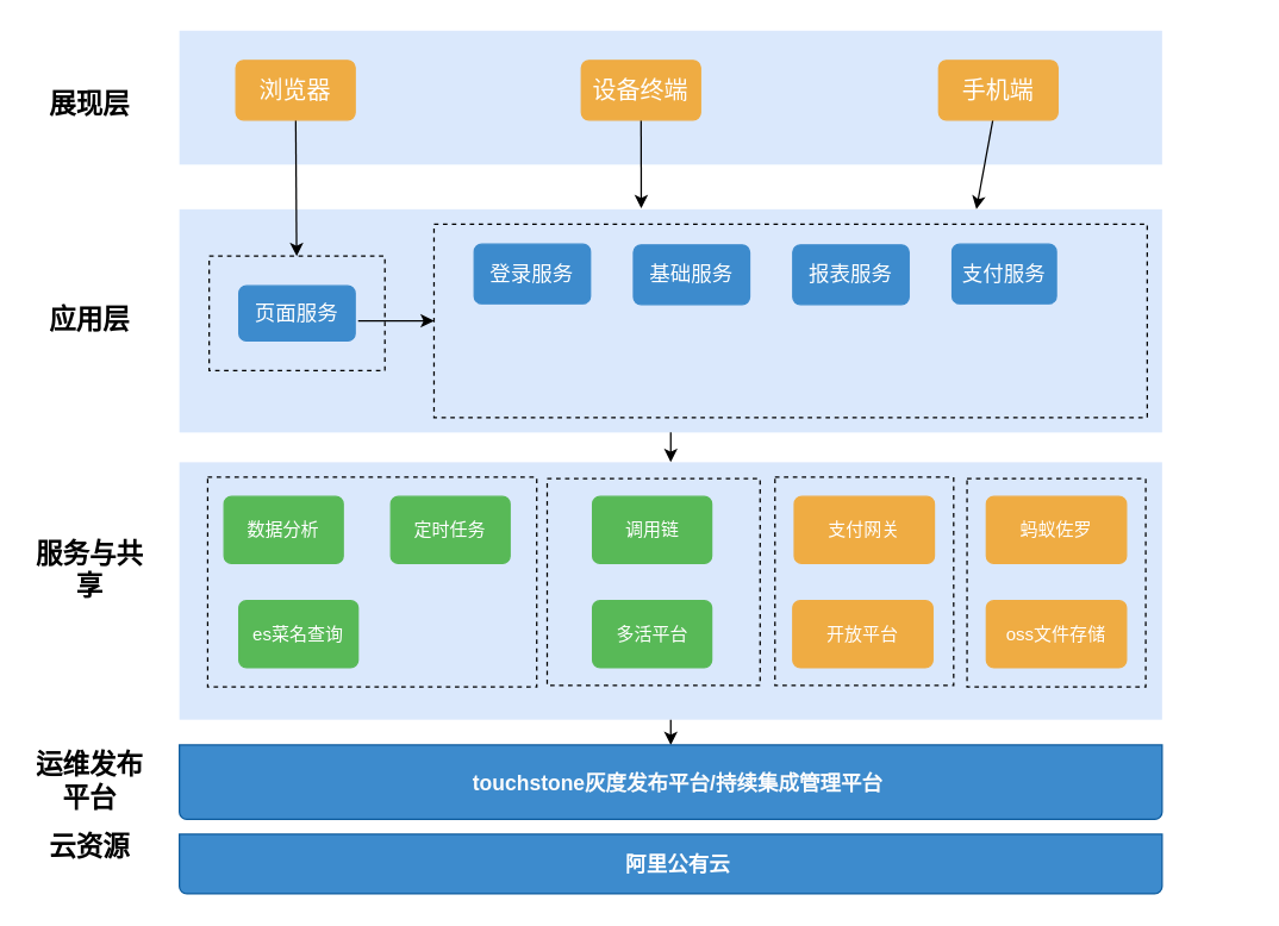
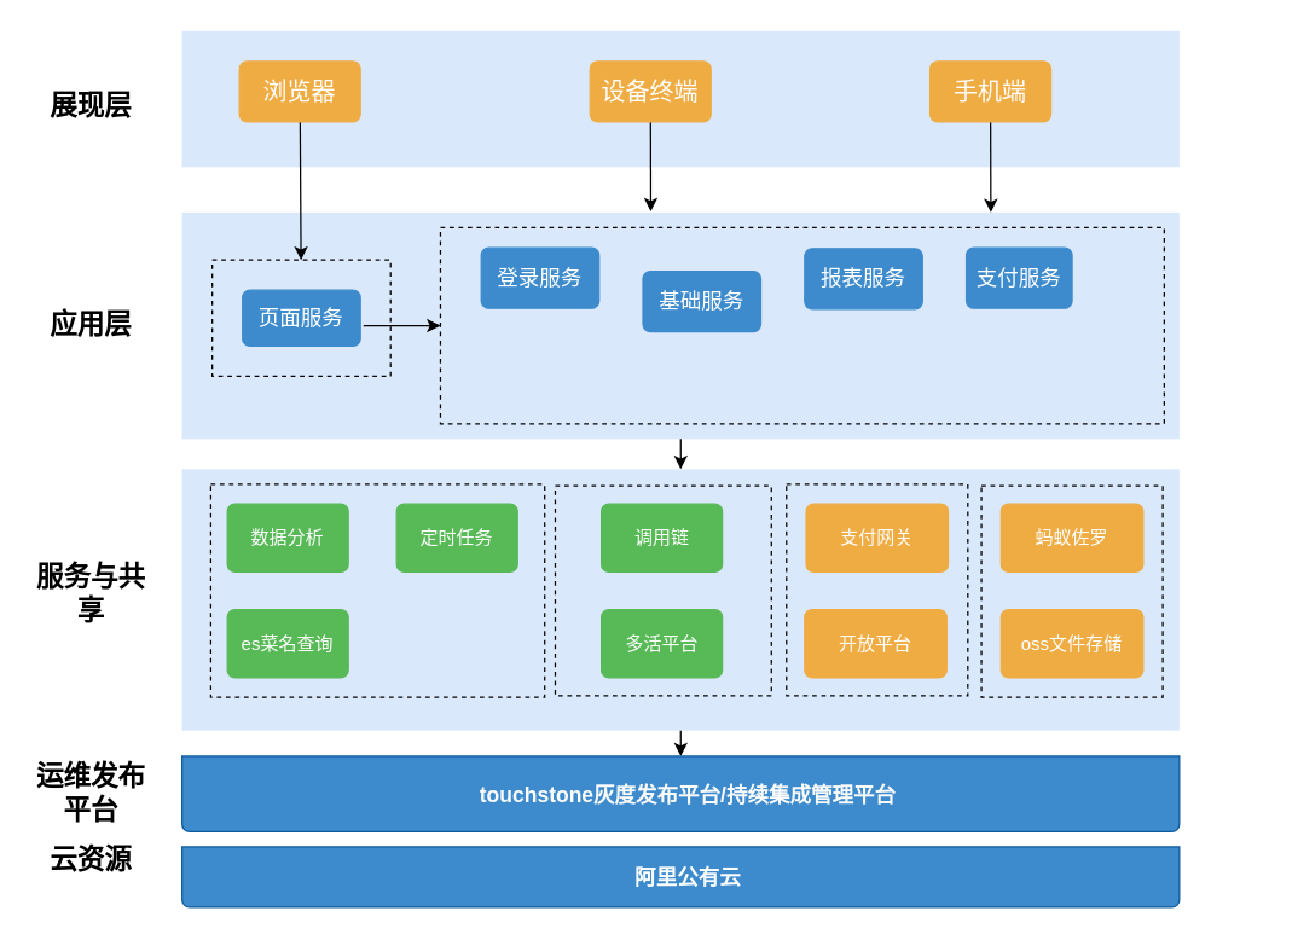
- <mxCell id="16" value="手机端" style="html=1;shadow=0;dashed=0;shape=mxgraph.bootstrap.rrect;rSize=5;fillColor=#EFAC43;align=center;strokeColor=#EFAC43;fontColor=#ffffff;fontSize=16;whiteSpace=wrap;" parent="1" vertex="1"><mxGeometry x="630" y="40" width="80" height="40" as="geometry" /></mxCell>
+ <mxCell id="16" value="手机端" style="html=1;shadow=0;dashed=0;shape=mxgraph.bootstrap.rrect;rSize=5;fillColor=#EFAC43;align=center;strokeColor=#EFAC43;fontColor=#ffffff;fontSize=16;whiteSpace=wrap;" parent="1" vertex="1"><mxGeometry x="615" y="40" width="80" height="40" as="geometry" /></mxCell>
- <mxCell id="18" value="基础服务" style="html=1;shadow=0;dashed=0;shape=mxgraph.bootstrap.rrect;rSize=5;fillColor=#3D8BCD;align=center;strokeColor=#3D8BCD;fontColor=#ffffff;fontSize=14;whiteSpace=wrap;" parent="1" vertex="1"><mxGeometry x="425" y="164" width="78" height="40" as="geometry" /></mxCell>
+ <mxCell id="18" value="基础服务" style="html=1;shadow=0;dashed=0;shape=mxgraph.bootstrap.rrect;rSize=5;fillColor=#3D8BCD;align=center;strokeColor=#3D8BCD;fontColor=#ffffff;fontSize=14;whiteSpace=wrap;" parent="1" vertex="1"><mxGeometry x="425" y="179" width="78" height="40" as="geometry" /></mxCell>
- <mxCell id="34" value="&lt;span style=&quot;font-size: 18px&quot;&gt;&lt;b&gt;服务与共享&lt;/b&gt;&lt;/span&gt;" style="text;html=1;strokeColor=none;fillColor=none;align=center;verticalAlign=middle;whiteSpace=wrap;rounded=0;shadow=0;" parent="1" vertex="1"><mxGeometry x="20" y="373" width="80" height="20" as="geometry" /></mxCell>
+ <mxCell id="34" value="&lt;span style=&quot;font-size: 18px&quot;&gt;&lt;b&gt;服务与共享&lt;/b&gt;&lt;/span&gt;" style="text;html=1;strokeColor=none;fillColor=none;align=center;verticalAlign=middle;whiteSpace=wrap;rounded=0;shadow=0;" parent="1" vertex="1"><mxGeometry x="20" y="383" width="80" height="20" as="geometry" /></mxCell>
- <mxCell id="24" value="es菜名查询" style="html=1;shadow=0;dashed=0;shape=mxgraph.bootstrap.rrect;rSize=5;fillColor=#58B957;align=center;strokeColor=#58B957;fontColor=#ffffff;fontSize=12;whiteSpace=wrap;" parent="1" vertex="1"><mxGeometry x="160" y="403" width="80" height="45" as="geometry" /></mxCell>
+ <mxCell id="24" value="es菜名查询" style="html=1;shadow=0;dashed=0;shape=mxgraph.bootstrap.rrect;rSize=5;fillColor=#58B957;align=center;strokeColor=#58B957;fontColor=#ffffff;fontSize=12;whiteSpace=wrap;" parent="1" vertex="1"><mxGeometry x="150" y="403" width="80" height="45" as="geometry" /></mxCell>
